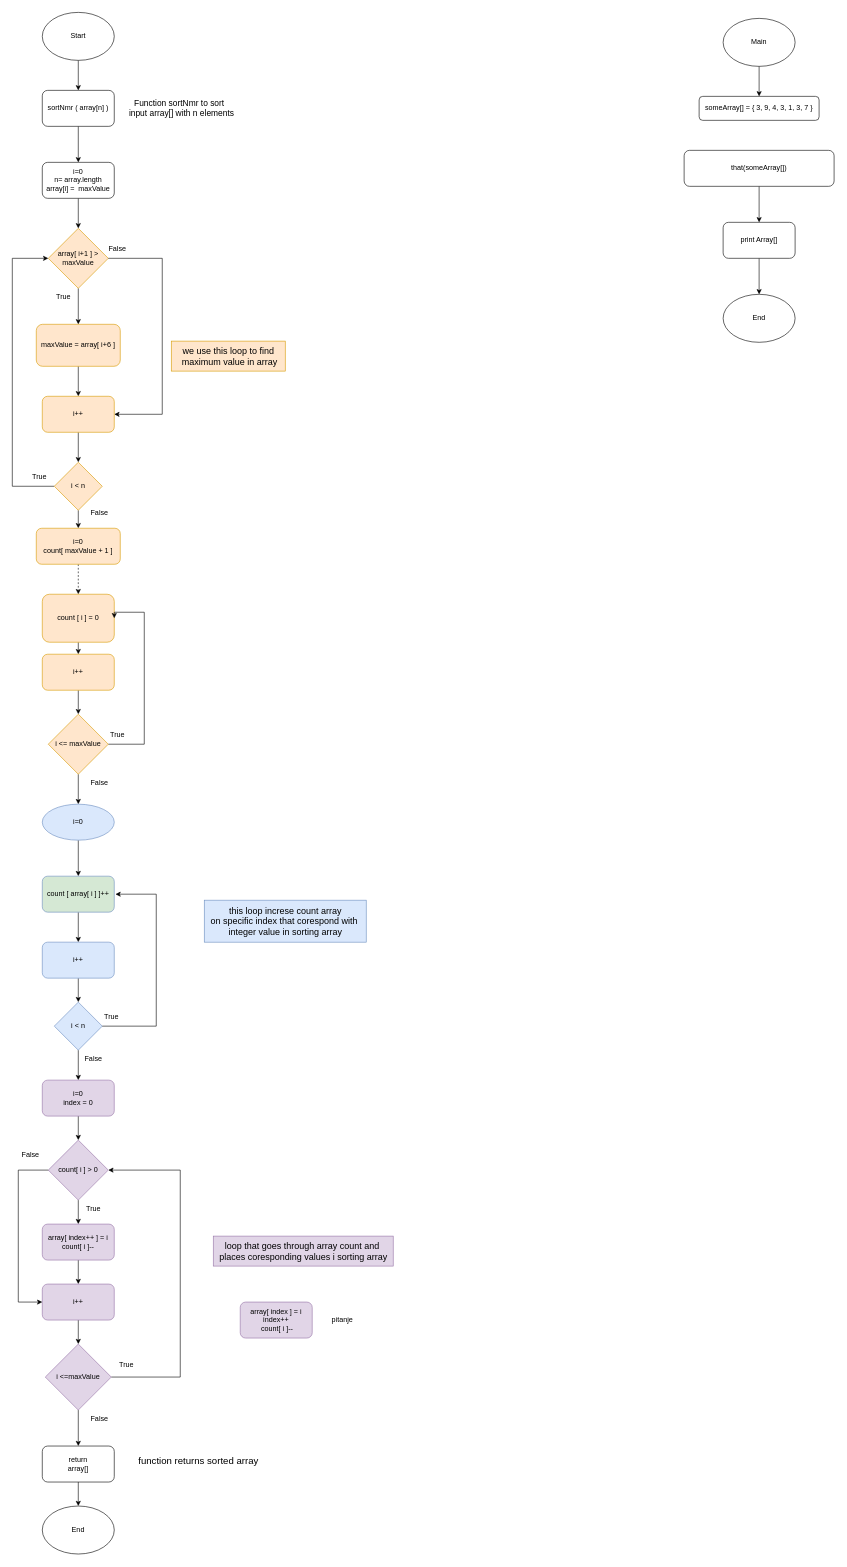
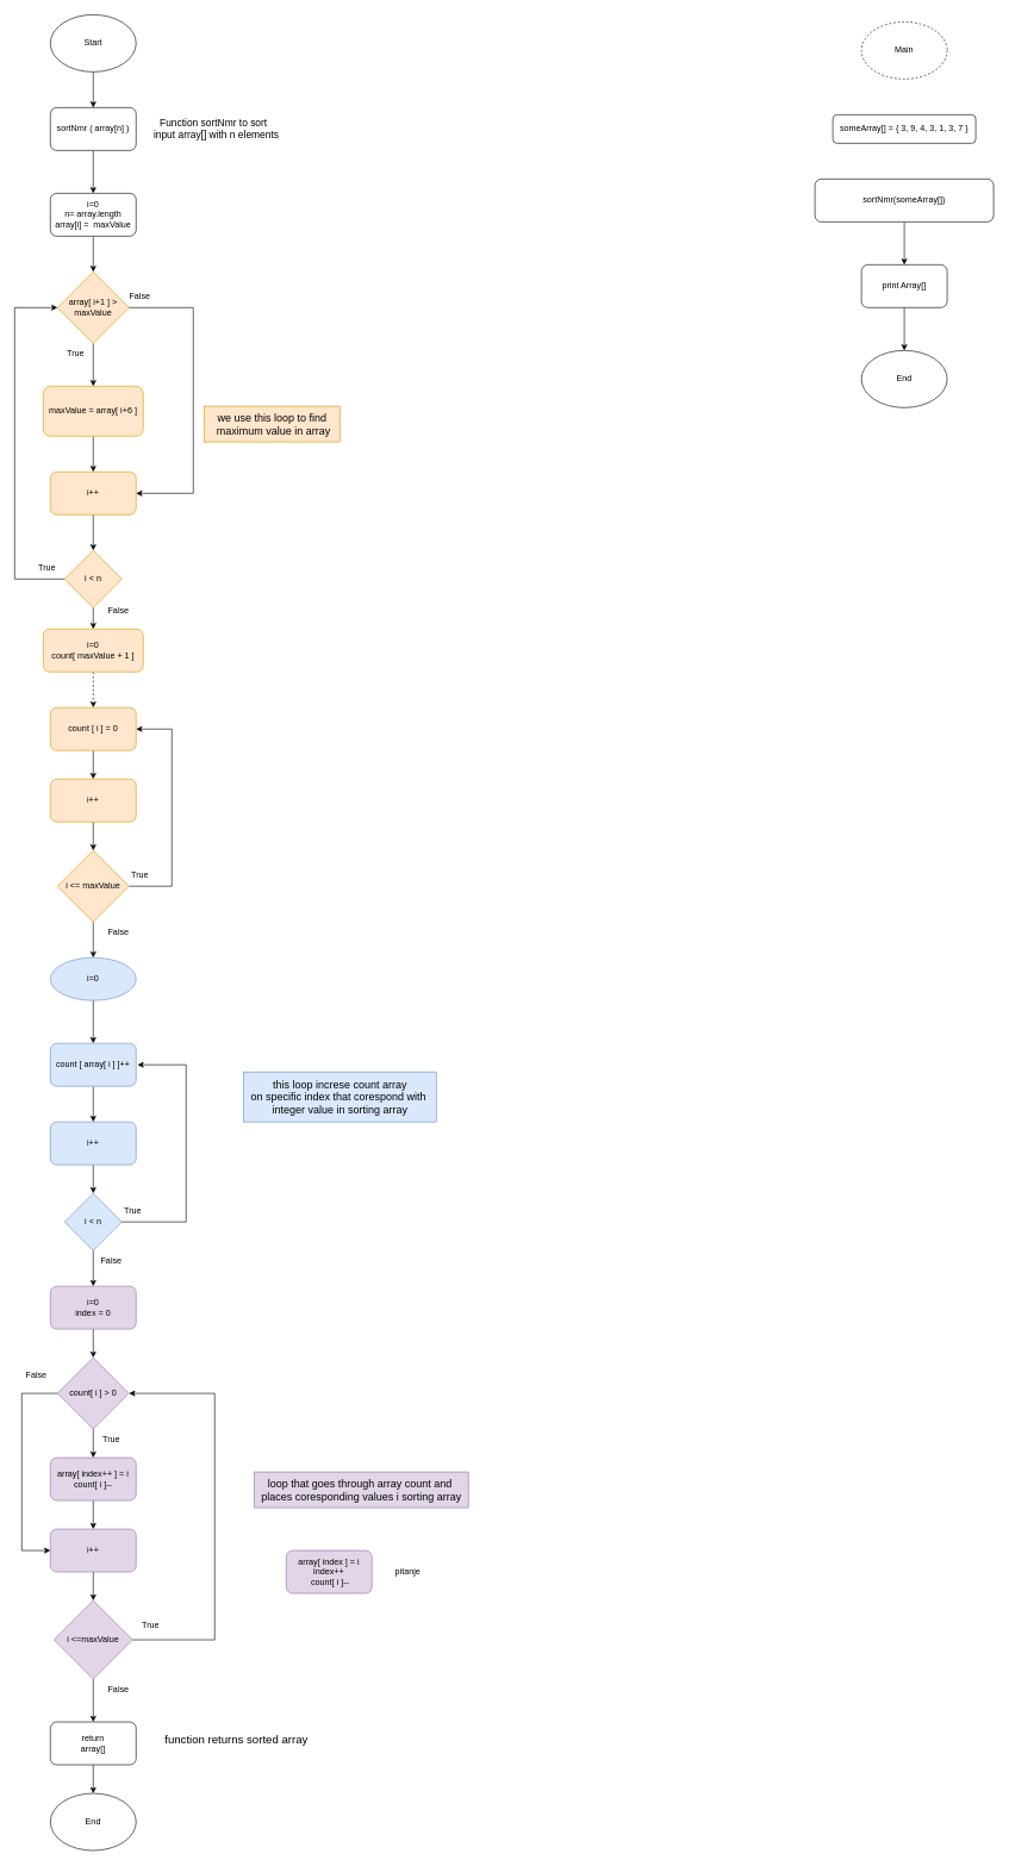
- <mxCell id="70" value="Main" style="ellipse;whiteSpace=wrap;html=1;" parent="1" vertex="1"><mxGeometry x="1205" y="30" width="120" height="80" as="geometry" /></mxCell>
+ <mxCell id="70" value="Main" style="ellipse;whiteSpace=wrap;html=1;dashed=1;" parent="1" vertex="1"><mxGeometry x="1205" y="30" width="120" height="80" as="geometry" /></mxCell>
- <mxCell id="69" style="edgeStyle=orthogonalEdgeStyle;rounded=0;orthogonalLoop=1;jettySize=auto;html=1;exitX=0.5;exitY=1;exitDx=0;exitDy=0;entryX=0.5;entryY=0;entryDx=0;entryDy=0;" parent="1" source="70" target="71" edge="1"><mxGeometry relative="1" as="geometry" /></mxCell>
- <mxCell id="73" value="that(someArray[])" style="rounded=1;whiteSpace=wrap;html=1;" parent="1" vertex="1"><mxGeometry x="1140" y="250" width="250" height="60" as="geometry" /></mxCell>
+ <mxCell id="73" value="sortNmr(someArray[])" style="rounded=1;whiteSpace=wrap;html=1;" parent="1" vertex="1"><mxGeometry x="1140" y="250" width="250" height="60" as="geometry" /></mxCell>
- <mxCell id="25" value="count [ i ] = 0" style="rounded=1;whiteSpace=wrap;html=1;fillColor=#ffe6cc;strokeColor=#d79b00;" parent="1" vertex="1"><mxGeometry x="70" y="990" width="120" height="80" as="geometry" /></mxCell>
+ <mxCell id="25" value="count [ i ] = 0" style="rounded=1;whiteSpace=wrap;html=1;fillColor=#ffe6cc;strokeColor=#d79b00;" parent="1" vertex="1"><mxGeometry x="70" y="990" width="120" height="60" as="geometry" /></mxCell>
- <mxCell id="38" value="&lt;span style=&quot;text-wrap: nowrap;&quot;&gt;count [ array&lt;/span&gt;&lt;span style=&quot;text-wrap: nowrap; background-color: initial;&quot;&gt;[ i ] ]++&lt;/span&gt;" style="rounded=1;whiteSpace=wrap;html=1;fillColor=#d5e8d4;strokeColor=#6c8ebf;" parent="1" vertex="1"><mxGeometry x="70" y="1460" width="120" height="60" as="geometry" /></mxCell>
+ <mxCell id="38" value="&lt;span style=&quot;text-wrap: nowrap;&quot;&gt;count [ array&lt;/span&gt;&lt;span style=&quot;text-wrap: nowrap; background-color: initial;&quot;&gt;[ i ] ]++&lt;/span&gt;" style="rounded=1;whiteSpace=wrap;html=1;fillColor=#dae8fc;strokeColor=#6c8ebf;" parent="1" vertex="1"><mxGeometry x="70" y="1460" width="120" height="60" as="geometry" /></mxCell>
